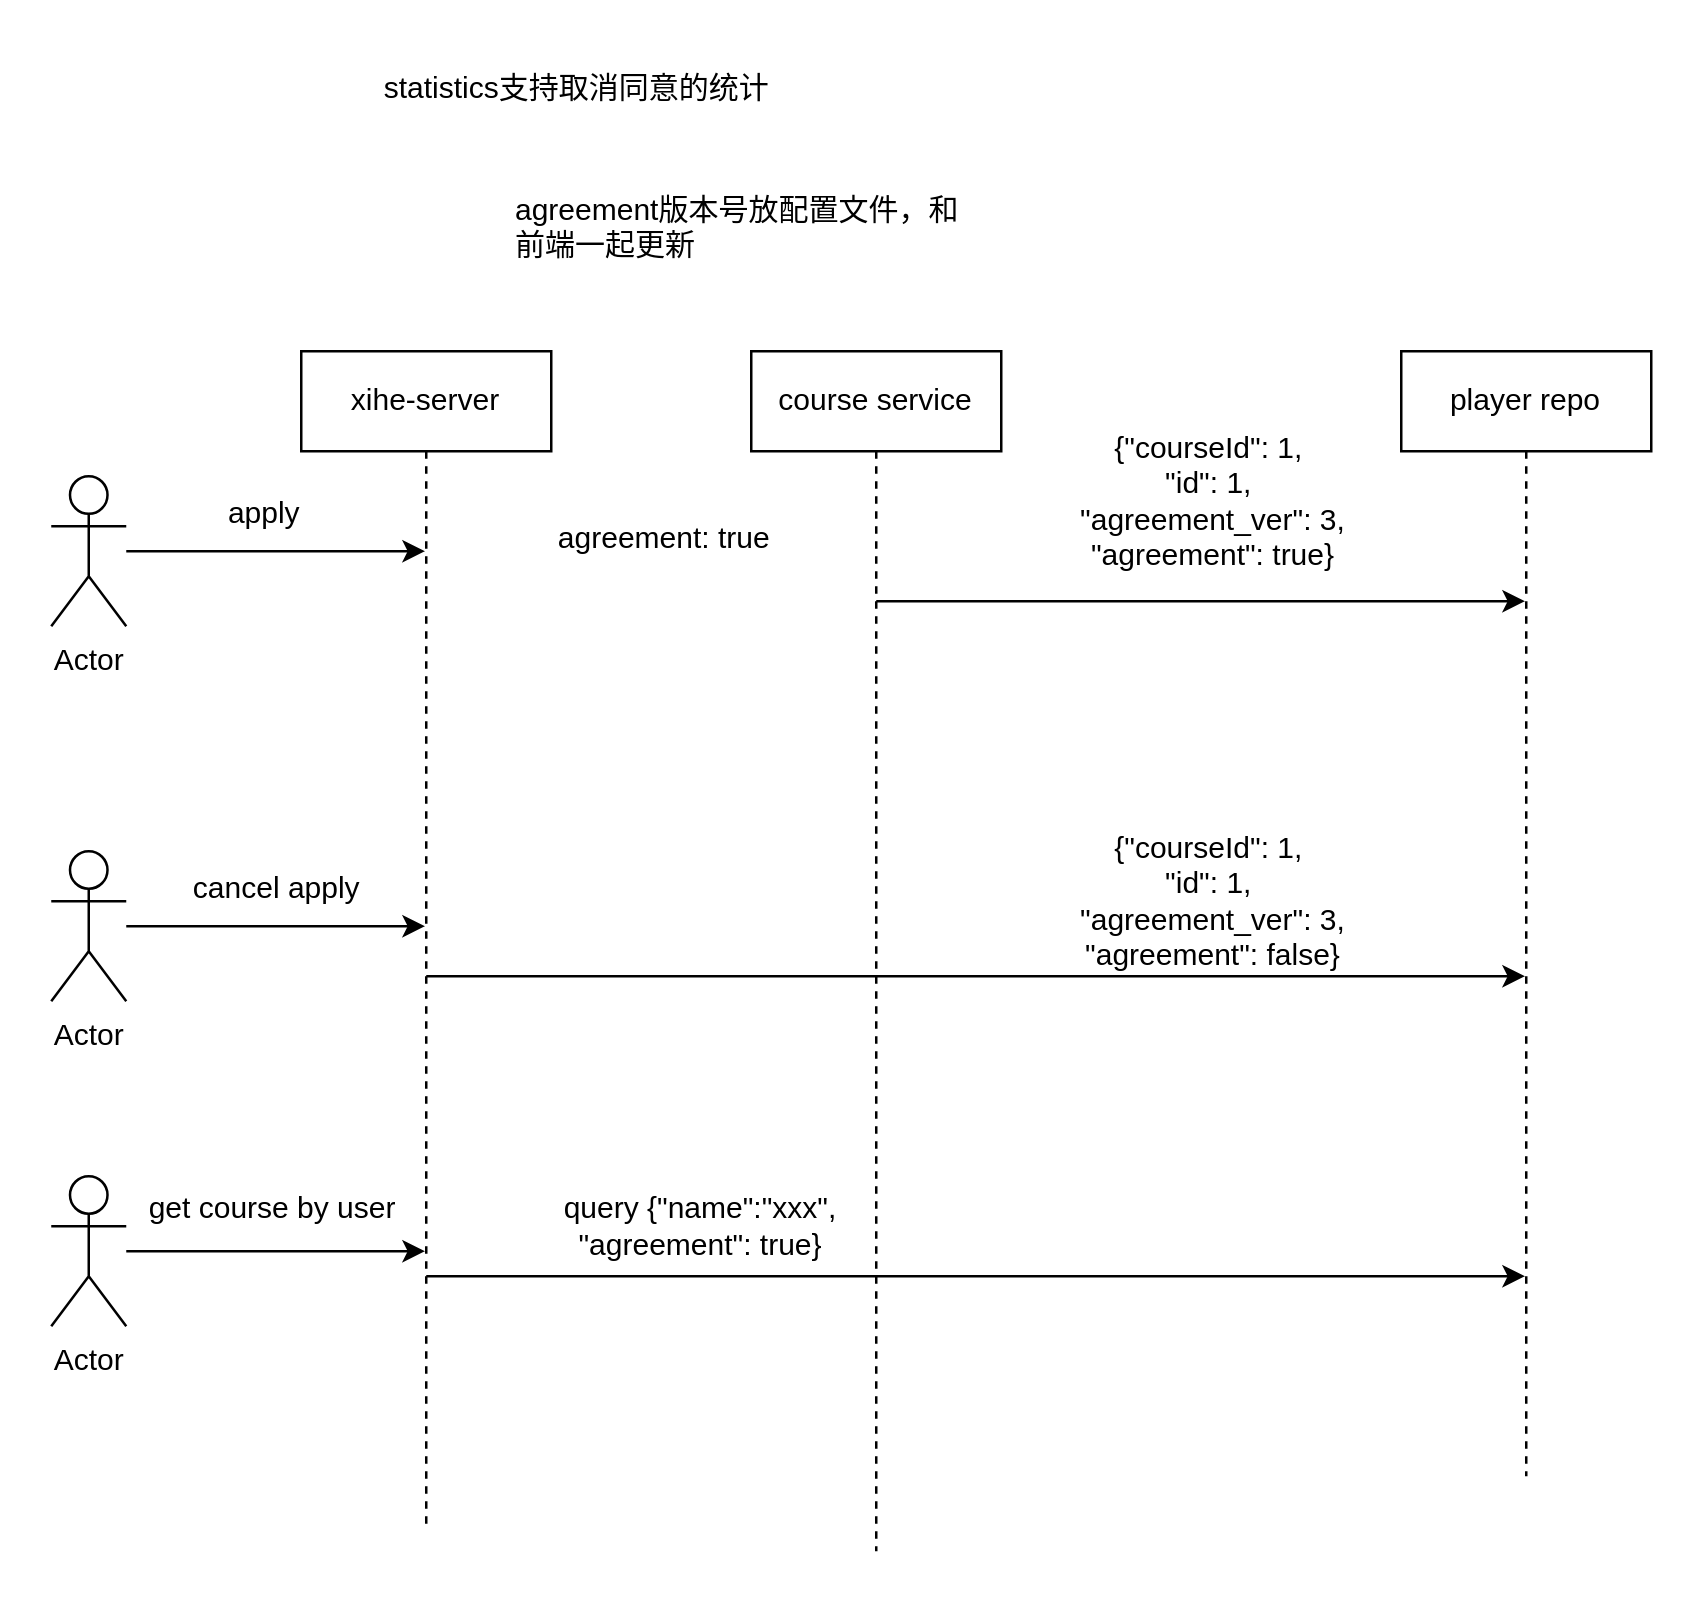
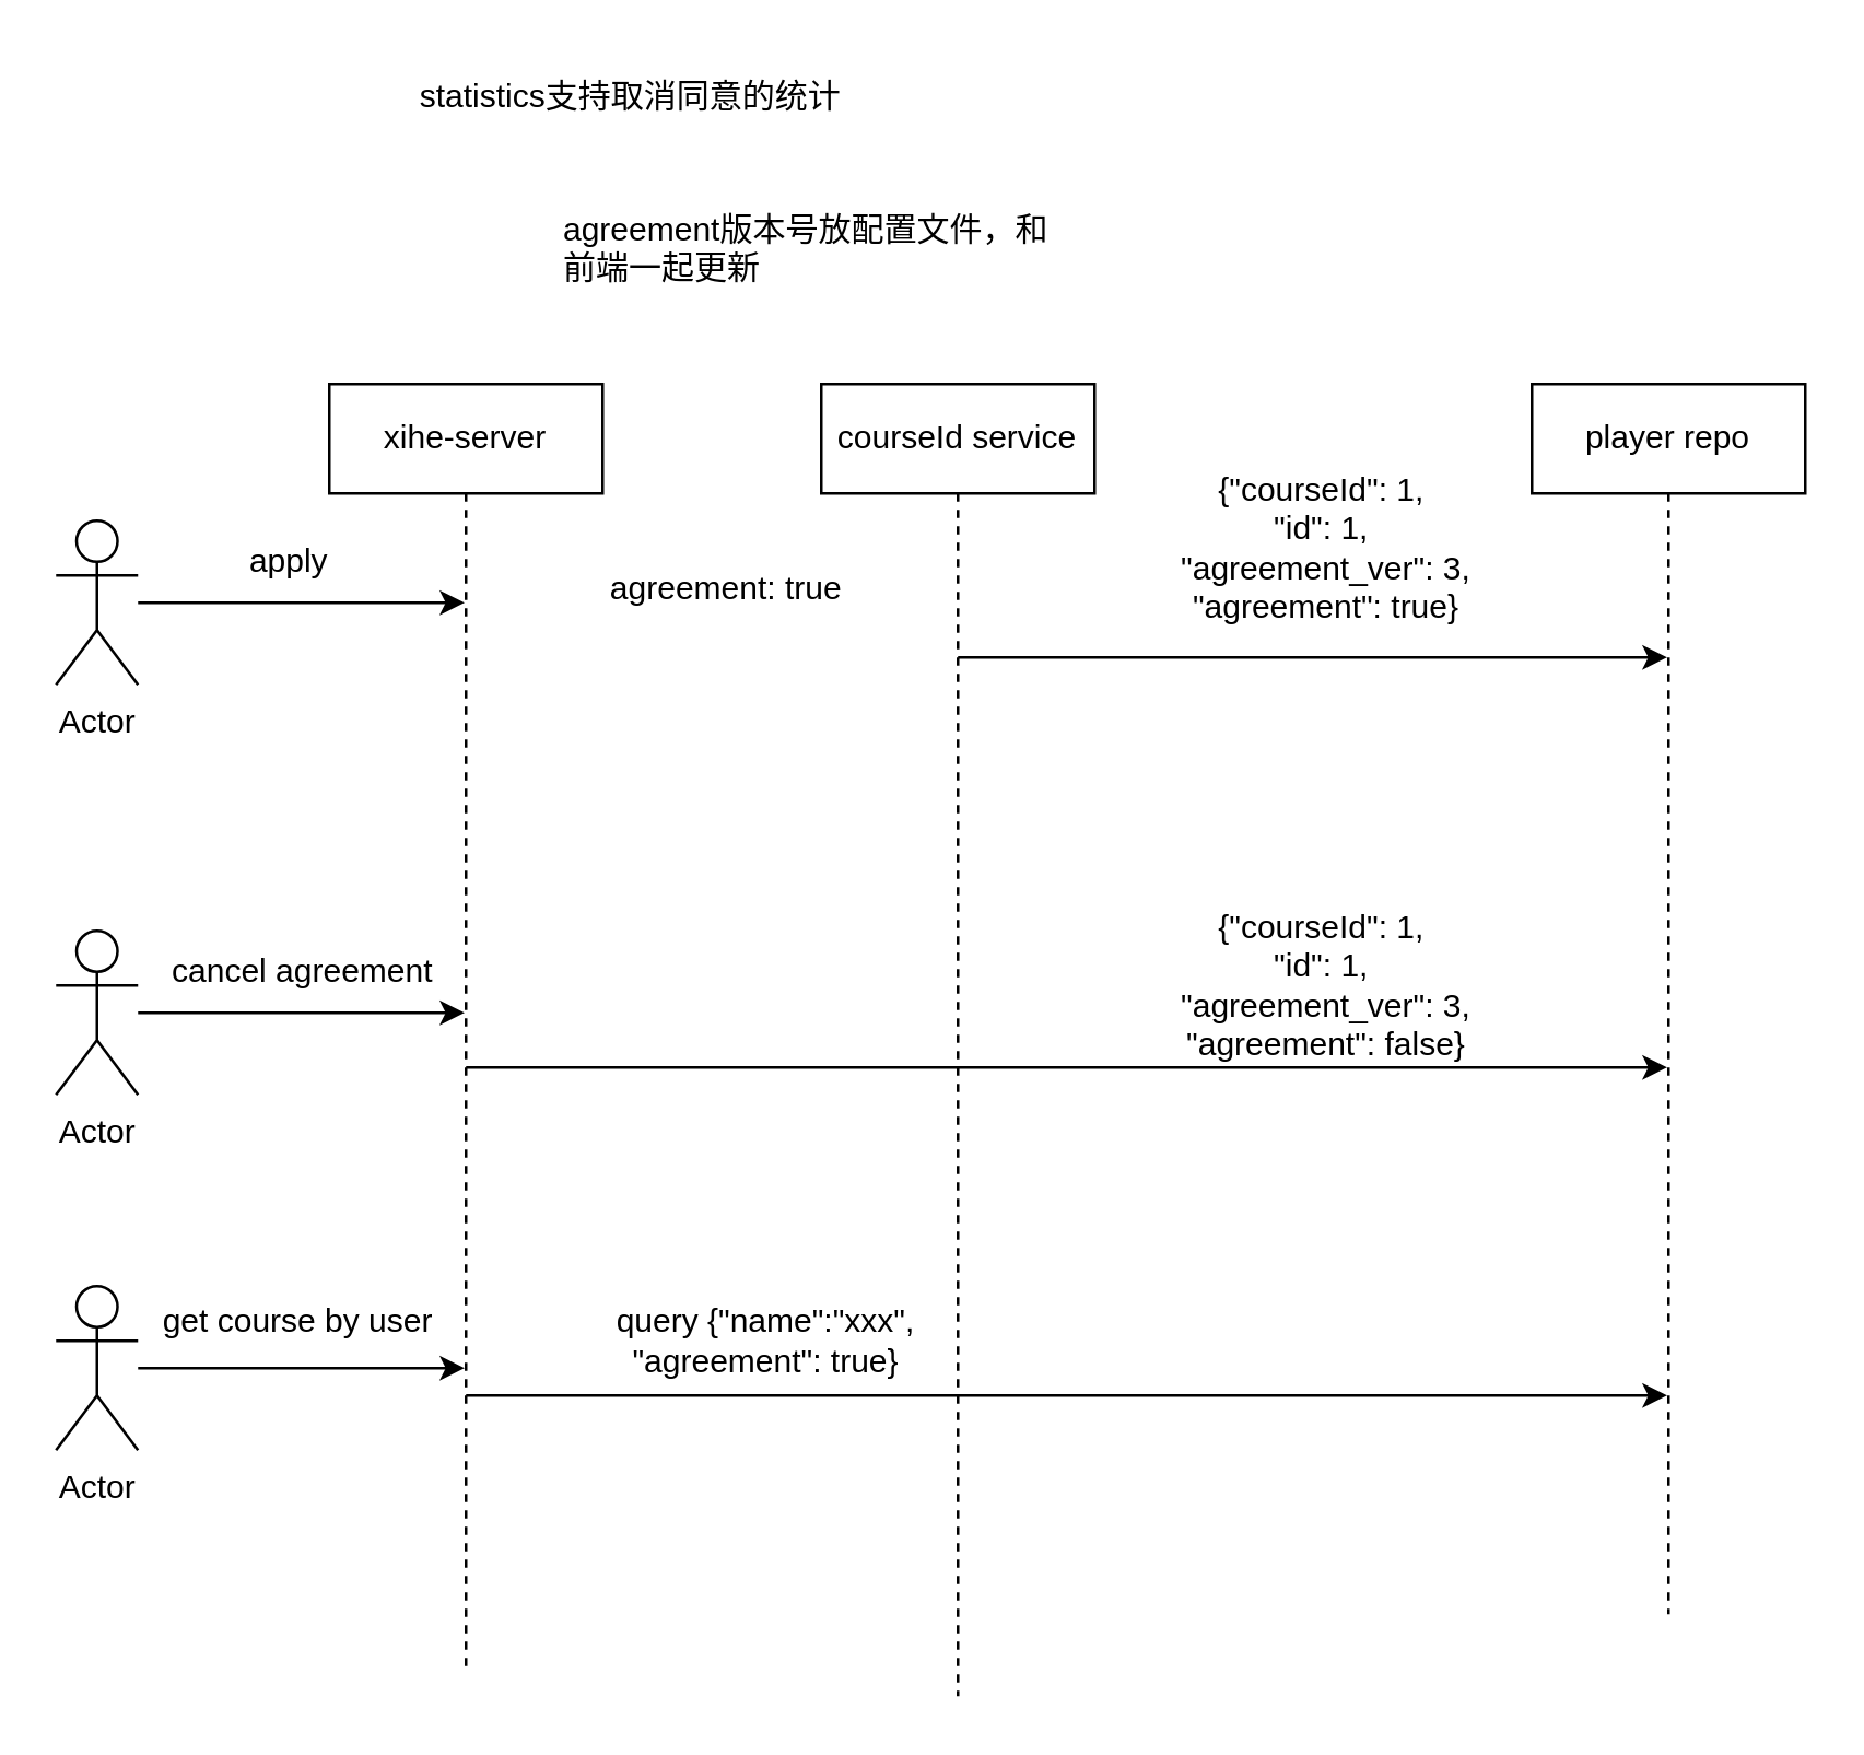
- <mxCell id="5" value="course service" style="shape=umlLifeline;perimeter=lifelinePerimeter;whiteSpace=wrap;html=1;container=1;dropTarget=0;collapsible=0;recursiveResize=0;outlineConnect=0;portConstraint=eastwest;newEdgeStyle={&quot;edgeStyle&quot;:&quot;elbowEdgeStyle&quot;,&quot;elbow&quot;:&quot;vertical&quot;,&quot;curved&quot;:0,&quot;rounded&quot;:0};" vertex="1" parent="1"><mxGeometry x="300" y="140" width="100" height="480" as="geometry" /></mxCell>
+ <mxCell id="5" value="courseId service" style="shape=umlLifeline;perimeter=lifelinePerimeter;whiteSpace=wrap;html=1;container=1;dropTarget=0;collapsible=0;recursiveResize=0;outlineConnect=0;portConstraint=eastwest;newEdgeStyle={&quot;edgeStyle&quot;:&quot;elbowEdgeStyle&quot;,&quot;elbow&quot;:&quot;vertical&quot;,&quot;curved&quot;:0,&quot;rounded&quot;:0};" vertex="1" parent="1"><mxGeometry x="300" y="140" width="100" height="480" as="geometry" /></mxCell>
- <mxCell id="10" value="cancel apply" style="text;html=1;align=center;verticalAlign=middle;resizable=0;points=[];autosize=1;strokeColor=none;fillColor=none;" vertex="1" parent="1"><mxGeometry x="50" y="340" width="120" height="30" as="geometry" /></mxCell>
+ <mxCell id="10" value="cancel agreement" style="text;html=1;align=center;verticalAlign=middle;resizable=0;points=[];autosize=1;strokeColor=none;fillColor=none;" vertex="1" parent="1"><mxGeometry x="50" y="340" width="120" height="30" as="geometry" /></mxCell>
